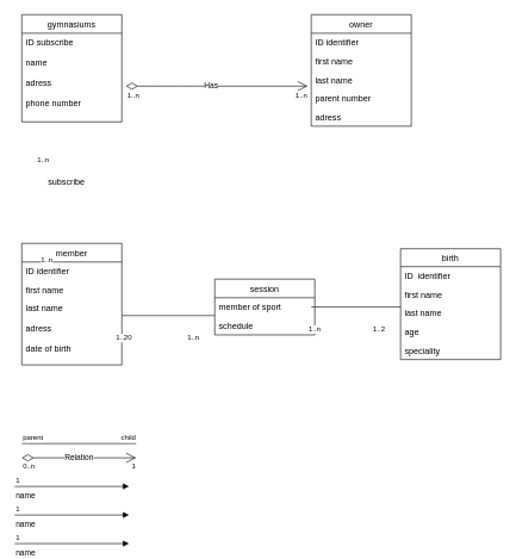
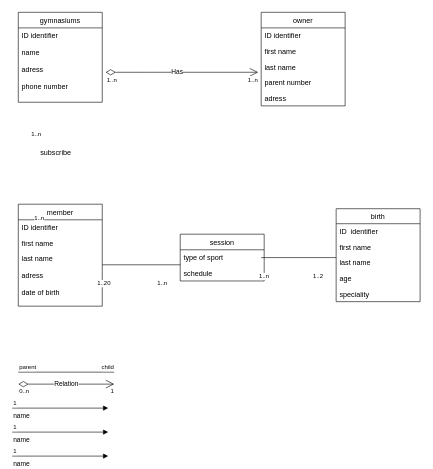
- <mxCell id="6" value="ID subscribe&#10;&#10;name&#10;&#10;adress&#10;&#10;phone number" style="text;strokeColor=none;fillColor=none;align=left;verticalAlign=top;spacingLeft=4;spacingRight=4;overflow=hidden;rotatable=0;points=[[0,0.5],[1,0.5]];portConstraint=eastwest;" vertex="1" parent="5"><mxGeometry y="26" width="140" height="124" as="geometry" /></mxCell>
+ <mxCell id="6" value="ID identifier&#10;&#10;name&#10;&#10;adress&#10;&#10;phone number" style="text;strokeColor=none;fillColor=none;align=left;verticalAlign=top;spacingLeft=4;spacingRight=4;overflow=hidden;rotatable=0;points=[[0,0.5],[1,0.5]];portConstraint=eastwest;" vertex="1" parent="5"><mxGeometry y="26" width="140" height="124" as="geometry" /></mxCell>
- <mxCell id="3" value="member of sport" style="text;strokeColor=none;fillColor=none;align=left;verticalAlign=top;spacingLeft=4;spacingRight=4;overflow=hidden;rotatable=0;points=[[0,0.5],[1,0.5]];portConstraint=eastwest;" vertex="1" parent="2"><mxGeometry y="26" width="140" height="26" as="geometry" /></mxCell>
+ <mxCell id="3" value="type of sport" style="text;strokeColor=none;fillColor=none;align=left;verticalAlign=top;spacingLeft=4;spacingRight=4;overflow=hidden;rotatable=0;points=[[0,0.5],[1,0.5]];portConstraint=eastwest;" vertex="1" parent="2"><mxGeometry y="26" width="140" height="26" as="geometry" /></mxCell>
